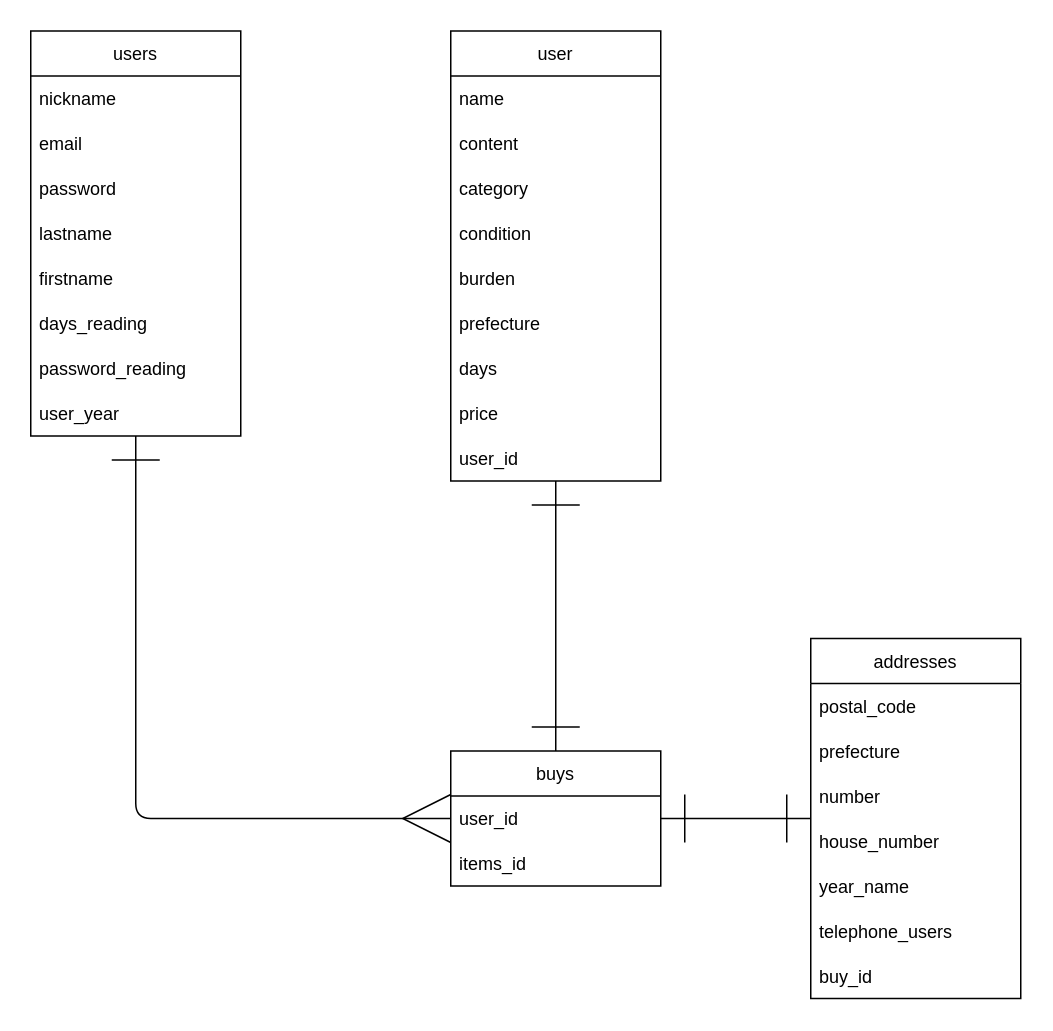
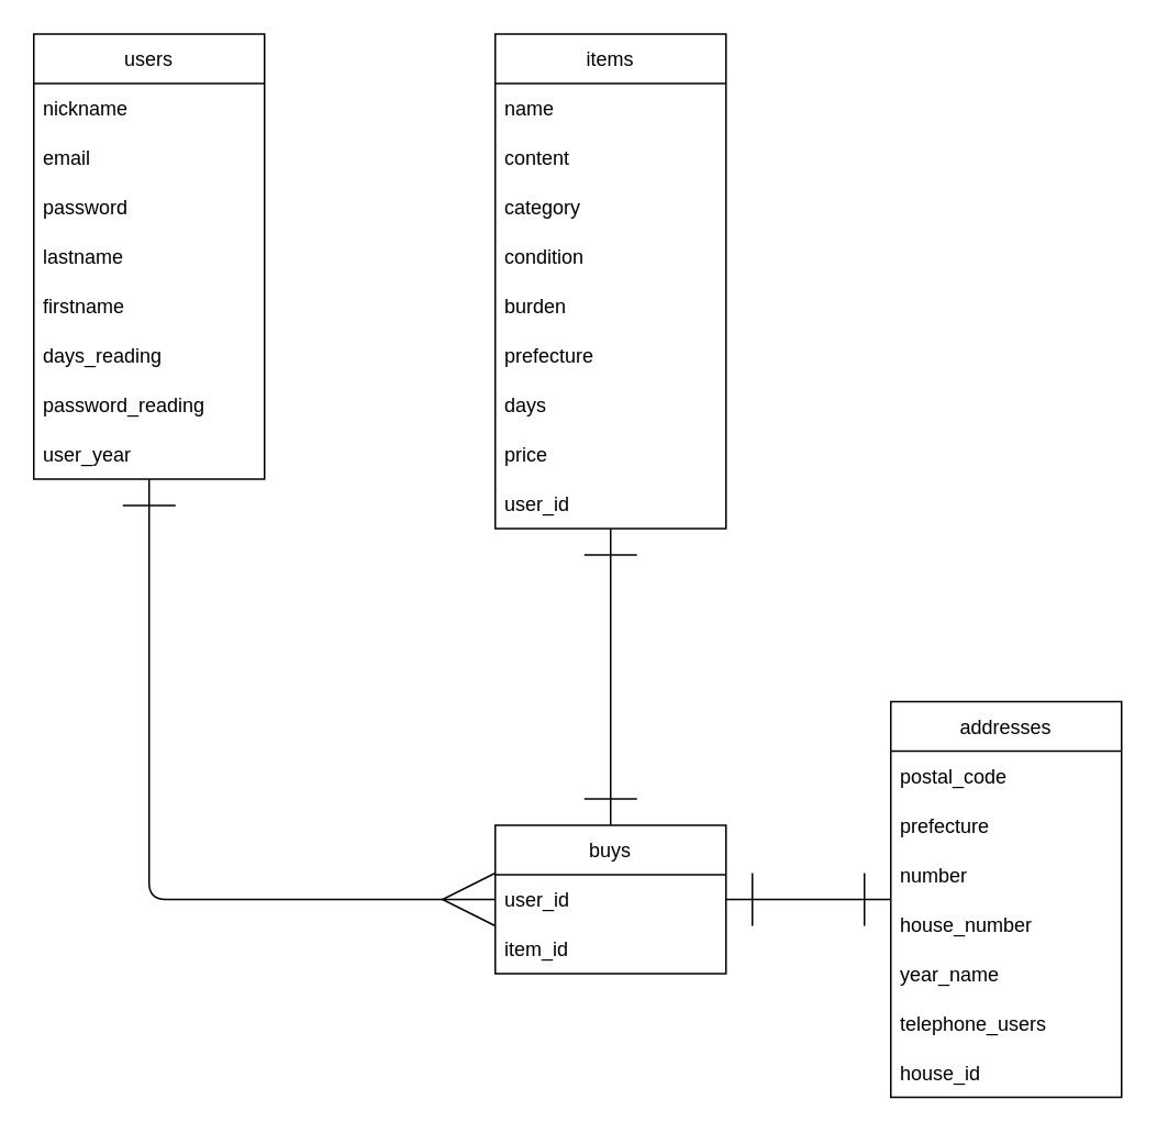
- <mxCell id="12" value="user" style="swimlane;fontStyle=0;childLayout=stackLayout;horizontal=1;startSize=30;horizontalStack=0;resizeParent=1;resizeParentMax=0;resizeLast=0;collapsible=1;marginBottom=0;" vertex="1" parent="1"><mxGeometry x="300" y="20" width="140" height="300" as="geometry" /></mxCell>
+ <mxCell id="12" value="items" style="swimlane;fontStyle=0;childLayout=stackLayout;horizontal=1;startSize=30;horizontalStack=0;resizeParent=1;resizeParentMax=0;resizeLast=0;collapsible=1;marginBottom=0;" vertex="1" parent="1"><mxGeometry x="300" y="20" width="140" height="300" as="geometry" /></mxCell>
- <mxCell id="26" value="items_id" style="text;strokeColor=none;fillColor=none;align=left;verticalAlign=middle;spacingLeft=4;spacingRight=4;overflow=hidden;points=[[0,0.5],[1,0.5]];portConstraint=eastwest;rotatable=0;" vertex="1" parent="24"><mxGeometry y="60" width="140" height="30" as="geometry" /></mxCell>
+ <mxCell id="26" value="item_id" style="text;strokeColor=none;fillColor=none;align=left;verticalAlign=middle;spacingLeft=4;spacingRight=4;overflow=hidden;points=[[0,0.5],[1,0.5]];portConstraint=eastwest;rotatable=0;" vertex="1" parent="24"><mxGeometry y="60" width="140" height="30" as="geometry" /></mxCell>
- <mxCell id="34" value="buy_id" style="text;strokeColor=none;fillColor=none;align=left;verticalAlign=middle;spacingLeft=4;spacingRight=4;overflow=hidden;points=[[0,0.5],[1,0.5]];portConstraint=eastwest;rotatable=0;" vertex="1" parent="27"><mxGeometry y="210" width="140" height="30" as="geometry" /></mxCell>
+ <mxCell id="34" value="house_id" style="text;strokeColor=none;fillColor=none;align=left;verticalAlign=middle;spacingLeft=4;spacingRight=4;overflow=hidden;points=[[0,0.5],[1,0.5]];portConstraint=eastwest;rotatable=0;" vertex="1" parent="27"><mxGeometry y="210" width="140" height="30" as="geometry" /></mxCell>
